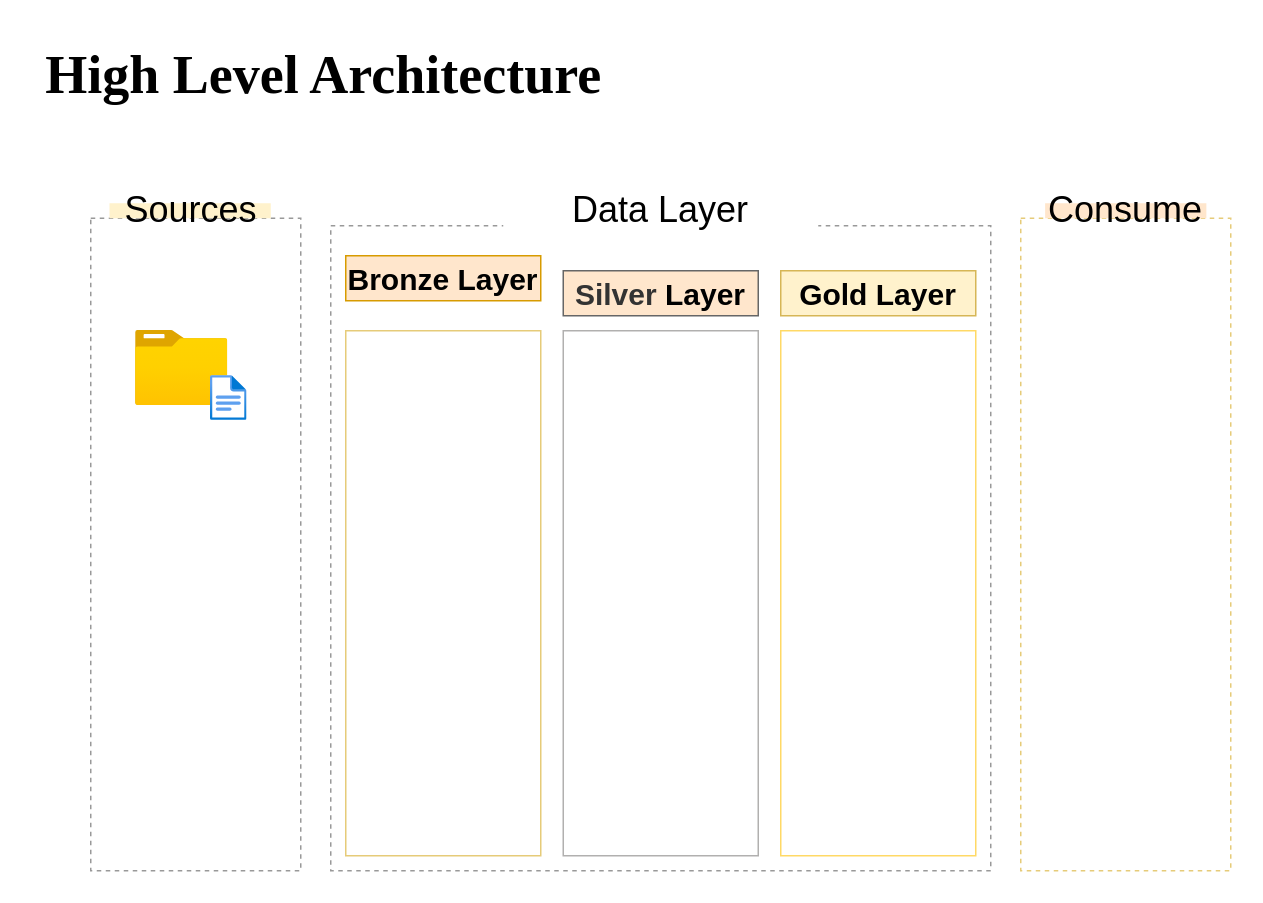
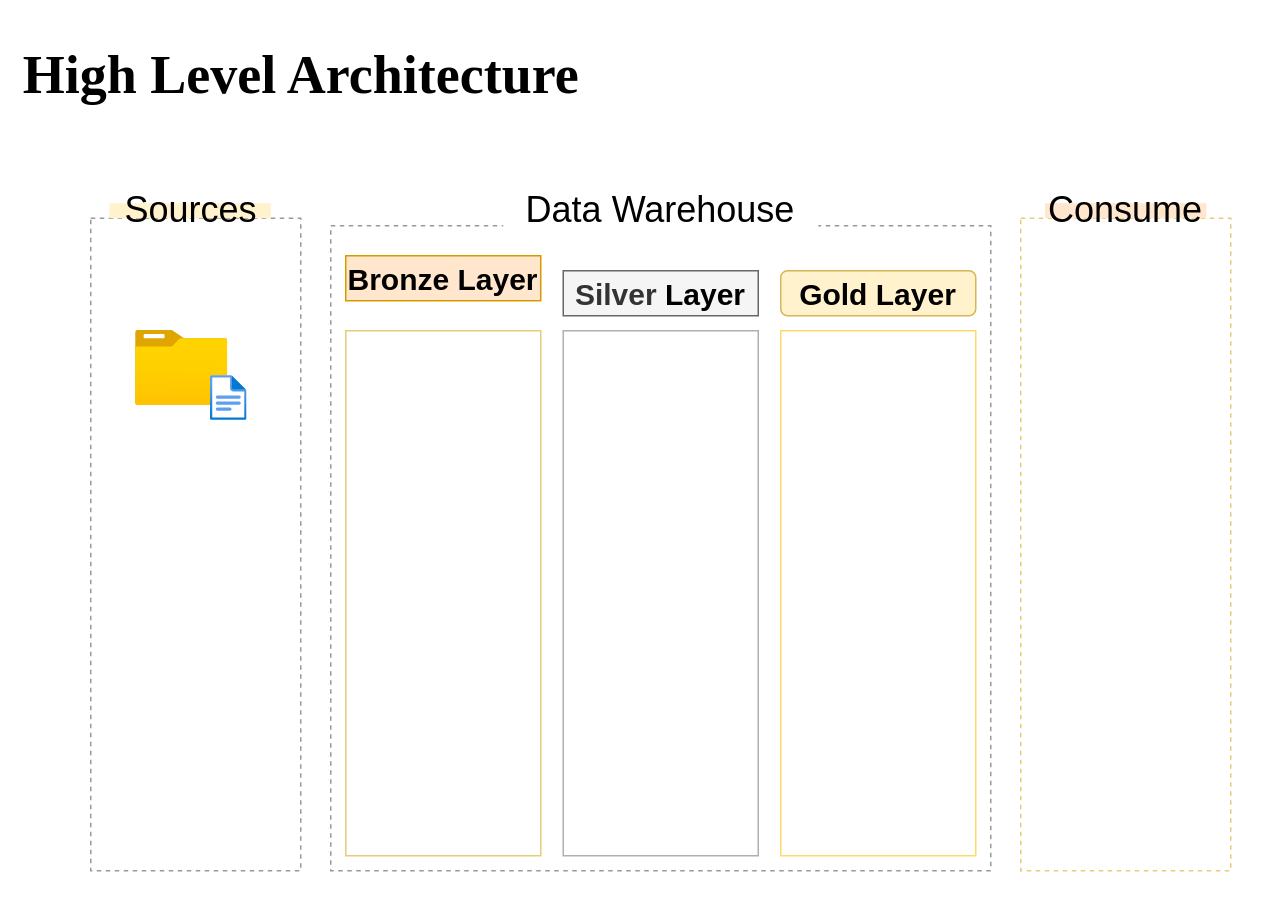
- <mxCell id="3" value="&lt;font style=&quot;font-size: 36px;&quot; face=&quot;Garamond&quot;&gt;&lt;b style=&quot;&quot;&gt;High Level Architecture&lt;/b&gt;&lt;/font&gt;" style="text;html=1;align=center;verticalAlign=middle;resizable=0;points=[];autosize=1;strokeColor=none;fillColor=none;" vertex="1" parent="1"><mxGeometry x="20" width="390" height="60" as="geometry" y="20" /></mxCell>
+ <mxCell id="3" value="&lt;font style=&quot;font-size: 36px;&quot; face=&quot;Garamond&quot;&gt;&lt;b style=&quot;&quot;&gt;High Level Architecture&lt;/b&gt;&lt;/font&gt;" style="text;html=1;align=center;verticalAlign=middle;resizable=0;points=[];autosize=1;strokeColor=none;fillColor=none;" vertex="1" parent="1"><mxGeometry x="5" y="20" width="390" height="60" as="geometry" /></mxCell>
- <mxCell id="6" value="&lt;p&gt;&lt;font style=&quot;font-size: 24px;&quot;&gt;Data Layer&lt;/font&gt;&lt;/p&gt;" style="rounded=0;whiteSpace=wrap;html=1;strokeColor=none;" vertex="1" parent="1"><mxGeometry x="335" y="120" width="210" height="40" as="geometry" /></mxCell>
+ <mxCell id="6" value="&lt;p&gt;&lt;font style=&quot;font-size: 24px;&quot;&gt;Data Warehouse&lt;/font&gt;&lt;/p&gt;" style="rounded=0;whiteSpace=wrap;html=1;strokeColor=none;" vertex="1" parent="1"><mxGeometry x="335" y="120" width="210" height="40" as="geometry" /></mxCell>
- <mxCell id="11" value="&lt;b&gt;&lt;font style=&quot;font-size: 20px;&quot;&gt;Silver&lt;/font&gt;&lt;span style=&quot;font-size: 20px; background-color: transparent; color: light-dark(rgb(0, 0, 0), rgb(255, 255, 255));&quot;&gt;&amp;nbsp;Layer&lt;/span&gt;&lt;/b&gt;" style="rounded=0;whiteSpace=wrap;html=1;fillColor=#ffe6cc;strokeColor=#666666;fontColor=#333333;" vertex="1" parent="1"><mxGeometry x="375" y="180" width="130" height="30" as="geometry" /></mxCell>
+ <mxCell id="11" value="&lt;b&gt;&lt;font style=&quot;font-size: 20px;&quot;&gt;Silver&lt;/font&gt;&lt;span style=&quot;font-size: 20px; background-color: transparent; color: light-dark(rgb(0, 0, 0), rgb(255, 255, 255));&quot;&gt;&amp;nbsp;Layer&lt;/span&gt;&lt;/b&gt;" style="rounded=0;whiteSpace=wrap;html=1;fillColor=#f5f5f5;strokeColor=#666666;fontColor=#333333;" vertex="1" parent="1"><mxGeometry x="375" y="180" width="130" height="30" as="geometry" /></mxCell>
- <mxCell id="13" value="&lt;font style=&quot;font-size: 20px;&quot;&gt;&lt;b&gt;Gold Layer&lt;/b&gt;&lt;/font&gt;" style="rounded=0;whiteSpace=wrap;html=1;fillColor=#fff2cc;strokeColor=#d6b656;" vertex="1" parent="1"><mxGeometry x="520" y="180" width="130" height="30" as="geometry" /></mxCell>
+ <mxCell id="13" value="&lt;font style=&quot;font-size: 20px;&quot;&gt;&lt;b&gt;Gold Layer&lt;/b&gt;&lt;/font&gt;" style="whiteSpace=wrap;html=1;fillColor=#fff2cc;strokeColor=#d6b656;rounded=1;" vertex="1" parent="1"><mxGeometry x="520" y="180" width="130" height="30" as="geometry" /></mxCell>
